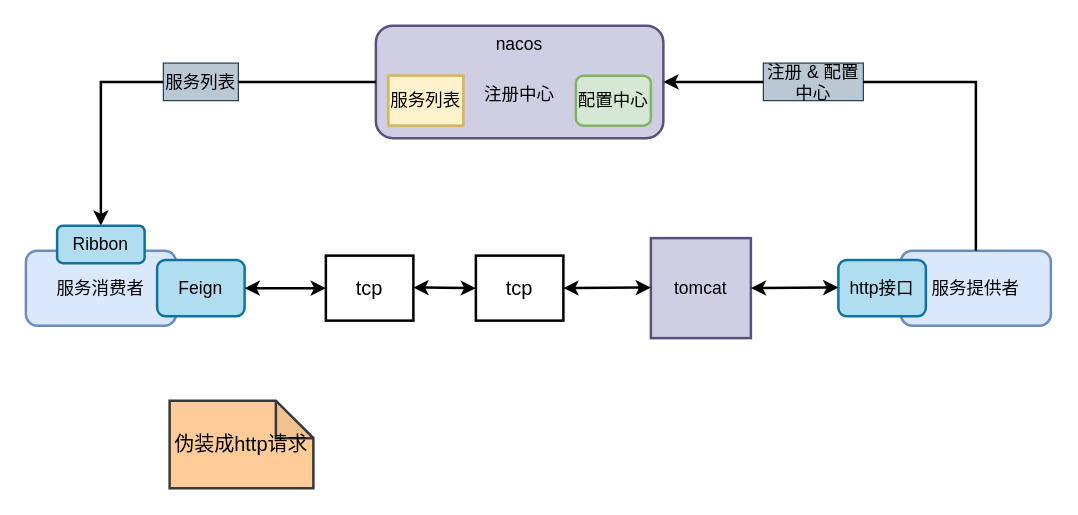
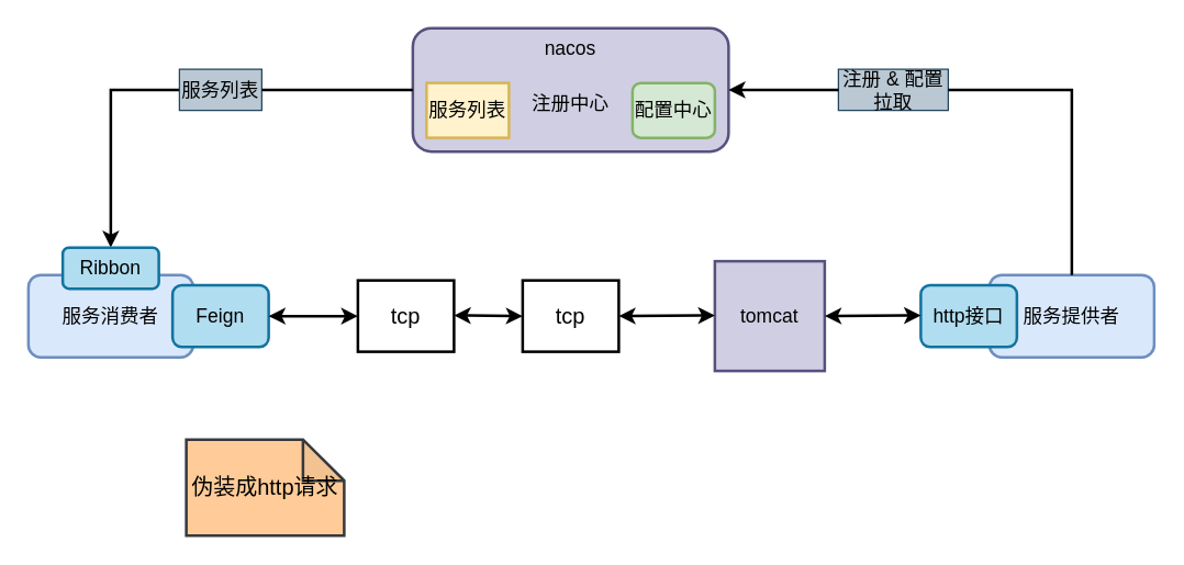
- <mxCell id="10" value="注册 &amp;amp; 配置中心" style="text;html=1;fillColor=#bac8d3;align=center;verticalAlign=middle;whiteSpace=wrap;rounded=0;fontSize=14;strokeColor=#23445d;" vertex="1" parent="9"><mxGeometry width="80" height="30" as="geometry" /></mxCell>
+ <mxCell id="10" value="注册 &amp;amp; 配置拉取" style="text;html=1;fillColor=#bac8d3;align=center;verticalAlign=middle;whiteSpace=wrap;rounded=0;fontSize=14;strokeColor=#23445d;" vertex="1" parent="9"><mxGeometry width="80" height="30" as="geometry" /></mxCell>
